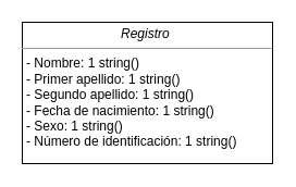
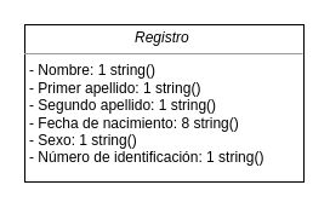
- <mxCell id="2" value="&lt;p style=&quot;margin: 0px ; margin-top: 4px ; text-align: center&quot;&gt;&lt;i&gt;Registro&amp;nbsp;&lt;/i&gt;&lt;/p&gt;&lt;hr size=&quot;1&quot;&gt;&lt;p style=&quot;margin: 0px ; margin-left: 4px&quot;&gt;- Nombre: 1 string()&lt;/p&gt;&lt;p style=&quot;margin: 0px ; margin-left: 4px&quot;&gt;- Primer apellido: 1 string()&lt;/p&gt;&lt;p style=&quot;margin: 0px ; margin-left: 4px&quot;&gt;- Segundo apellido: 1 string()&lt;/p&gt;&lt;p style=&quot;margin: 0px ; margin-left: 4px&quot;&gt;- Fecha de nacimiento: 1 string()&lt;/p&gt;&lt;p style=&quot;margin: 0px ; margin-left: 4px&quot;&gt;- Sexo: 1 string()&lt;/p&gt;&lt;p style=&quot;margin: 0px ; margin-left: 4px&quot;&gt;- Número de identificación: 1 string()&lt;/p&gt;" style="verticalAlign=top;align=left;overflow=fill;fontSize=12;fontFamily=Helvetica;html=1;" vertex="1" parent="1"><mxGeometry x="20" y="20" width="230" height="130" as="geometry" /></mxCell>
+ <mxCell id="2" value="&lt;p style=&quot;margin: 0px ; margin-top: 4px ; text-align: center&quot;&gt;&lt;i&gt;Registro&amp;nbsp;&lt;/i&gt;&lt;/p&gt;&lt;hr size=&quot;1&quot;&gt;&lt;p style=&quot;margin: 0px ; margin-left: 4px&quot;&gt;- Nombre: 1 string()&lt;/p&gt;&lt;p style=&quot;margin: 0px ; margin-left: 4px&quot;&gt;- Primer apellido: 1 string()&lt;/p&gt;&lt;p style=&quot;margin: 0px ; margin-left: 4px&quot;&gt;- Segundo apellido: 1 string()&lt;/p&gt;&lt;p style=&quot;margin: 0px ; margin-left: 4px&quot;&gt;- Fecha de nacimiento: 8 string()&lt;/p&gt;&lt;p style=&quot;margin: 0px ; margin-left: 4px&quot;&gt;- Sexo: 1 string()&lt;/p&gt;&lt;p style=&quot;margin: 0px ; margin-left: 4px&quot;&gt;- Número de identificación: 1 string()&lt;/p&gt;" style="verticalAlign=top;align=left;overflow=fill;fontSize=12;fontFamily=Helvetica;html=1;" vertex="1" parent="1"><mxGeometry x="20" y="20" width="230" height="130" as="geometry" /></mxCell>
